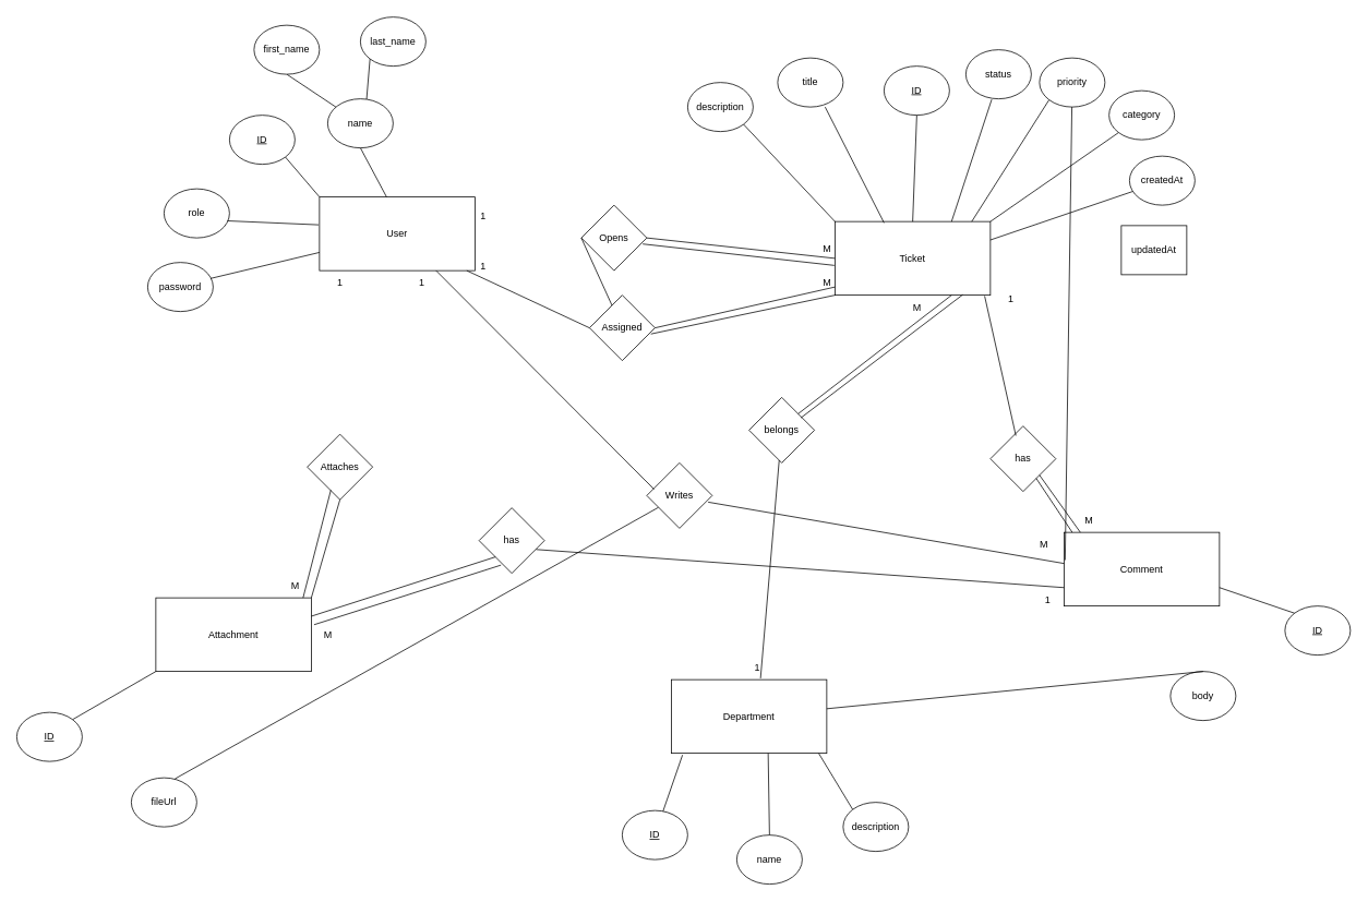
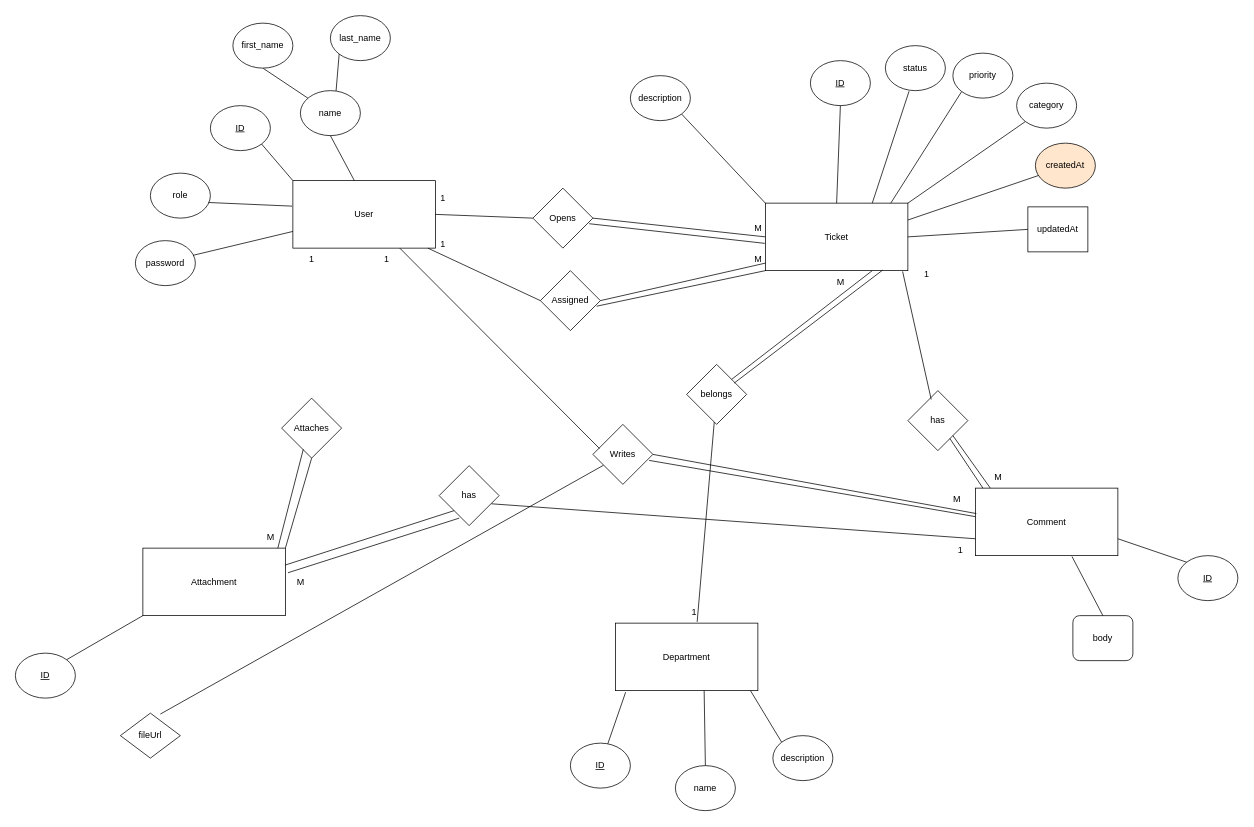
- <mxCell id="23" value="title" style="ellipse;whiteSpace=wrap;html=1;" vertex="1" parent="1"><mxGeometry x="950" y="70" width="80" height="60" as="geometry" /></mxCell>
- <mxCell id="29" style="edgeStyle=none;html=1;exitX=0.316;exitY=0.018;exitDx=0;exitDy=0;endArrow=none;endFill=0;entryX=0.725;entryY=1;entryDx=0;entryDy=0;entryPerimeter=0;exitPerimeter=0;" edge="1" parent="1" source="7" target="23"><mxGeometry relative="1" as="geometry"><mxPoint x="1165" y="290" as="sourcePoint" /><mxPoint x="1150" as="targetPoint" y="170" /></mxGeometry></mxCell>
- <mxCell id="22" value="createdAt" style="ellipse;whiteSpace=wrap;html=1;" vertex="1" parent="1"><mxGeometry x="1380" y="190" width="80" height="60" as="geometry" /></mxCell>
+ <mxCell id="22" value="createdAt" style="ellipse;whiteSpace=wrap;html=1;fillColor=#ffe6cc;" vertex="1" parent="1"><mxGeometry x="1380" y="190" width="80" height="60" as="geometry" /></mxCell>
+ <mxCell id="32" style="edgeStyle=none;html=1;exitX=1;exitY=0.5;exitDx=0;exitDy=0;endArrow=none;endFill=0;entryX=0;entryY=0.5;entryDx=0;entryDy=0;" edge="1" parent="1" source="7" target="25"><mxGeometry relative="1" as="geometry"><mxPoint x="1195" y="320" as="sourcePoint" /><mxPoint x="1180" y="200" as="targetPoint" /></mxGeometry></mxCell>
- <mxCell id="48" style="edgeStyle=none;html=1;exitX=0;exitY=0.5;exitDx=0;exitDy=0;endArrow=none;endFill=0;" edge="1" parent="1" source="47" target="53"><mxGeometry relative="1" as="geometry"><mxPoint x="731" y="335" as="sourcePoint" /><mxPoint x="619" y="216" as="targetPoint" /></mxGeometry></mxCell>
+ <mxCell id="48" style="edgeStyle=none;html=1;exitX=0;exitY=0.5;exitDx=0;exitDy=0;endArrow=none;endFill=0;entryX=1;entryY=0.5;entryDx=0;entryDy=0;" edge="1" parent="1" source="47" target="2"><mxGeometry relative="1" as="geometry"><mxPoint x="731" y="335" as="sourcePoint" /><mxPoint x="619" y="216" as="targetPoint" /></mxGeometry></mxCell>
- <mxCell id="60" style="edgeStyle=none;html=1;exitX=0.007;exitY=0.377;exitDx=0;exitDy=0;endArrow=none;endFill=0;exitPerimeter=0;" edge="1" parent="1" target="20" source="10"><mxGeometry relative="1" as="geometry"><mxPoint x="1325" y="657" as="sourcePoint" /><mxPoint x="1173" y="603" as="targetPoint" /></mxGeometry></mxCell>
+ <mxCell id="60" style="edgeStyle=none;html=1;exitX=0.007;exitY=0.377;exitDx=0;exitDy=0;endArrow=none;endFill=0;entryX=1;entryY=0.5;entryDx=0;entryDy=0;exitPerimeter=0;" edge="1" parent="1" target="59" source="10"><mxGeometry relative="1" as="geometry"><mxPoint x="1325" y="657" as="sourcePoint" /><mxPoint x="1173" y="603" as="targetPoint" /></mxGeometry></mxCell>
- <mxCell id="35" style="edgeStyle=none;html=1;exitX=0.5;exitY=0;exitDx=0;exitDy=0;endArrow=none;endFill=0;" edge="1" parent="1" source="33" target="9"><mxGeometry relative="1" as="geometry"><mxPoint x="1327" y="820" as="sourcePoint" /><mxPoint x="1460" y="788" as="targetPoint" /></mxGeometry></mxCell>
+ <mxCell id="35" style="edgeStyle=none;html=1;exitX=0.5;exitY=0;exitDx=0;exitDy=0;endArrow=none;endFill=0;entryX=0.678;entryY=1.013;entryDx=0;entryDy=0;entryPerimeter=0;" edge="1" parent="1" source="33" target="10"><mxGeometry relative="1" as="geometry"><mxPoint x="1327" y="820" as="sourcePoint" /><mxPoint x="1460" y="788" as="targetPoint" /></mxGeometry></mxCell>
- <mxCell id="33" value="body" style="ellipse;whiteSpace=wrap;html=1;" vertex="1" parent="1"><mxGeometry x="1430" y="820" width="80" height="60" as="geometry" /></mxCell>
+ <mxCell id="33" value="body" style="whiteSpace=wrap;html=1;rounded=1;" vertex="1" parent="1"><mxGeometry x="1430" y="820" width="80" height="60" as="geometry" /></mxCell>
- <mxCell id="40" value="fileUrl" style="ellipse;whiteSpace=wrap;html=1;" vertex="1" parent="1"><mxGeometry x="160" y="950" width="80" height="60" as="geometry" /></mxCell>
+ <mxCell id="40" value="fileUrl" style="rhombus;whiteSpace=wrap;html=1;" vertex="1" parent="1"><mxGeometry x="160" y="950" width="80" height="60" as="geometry" /></mxCell>
